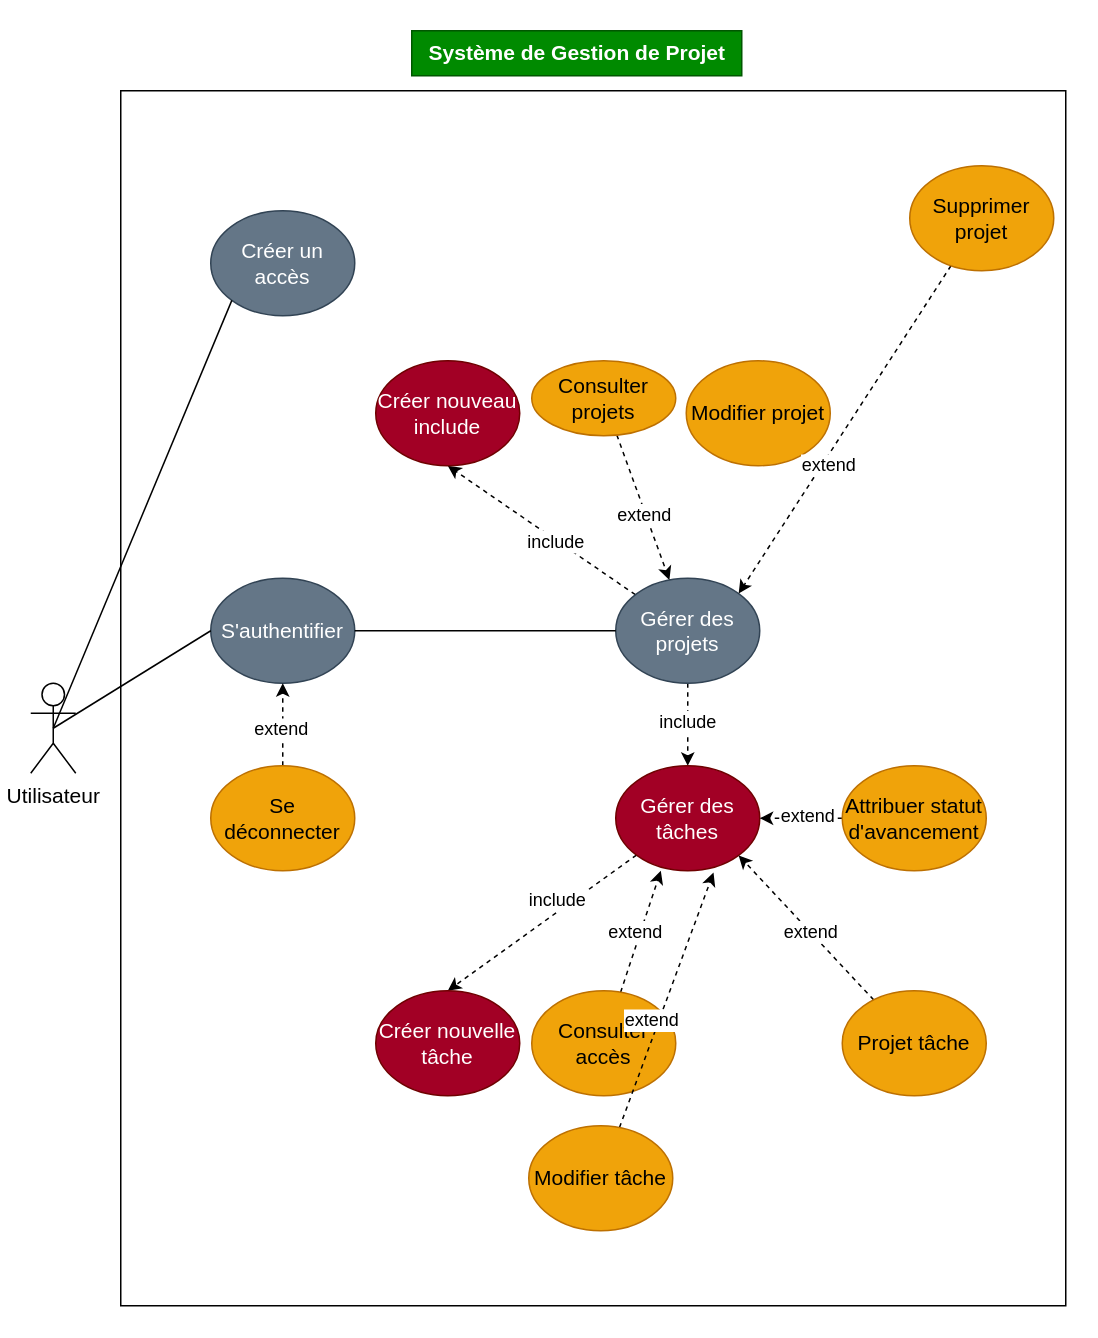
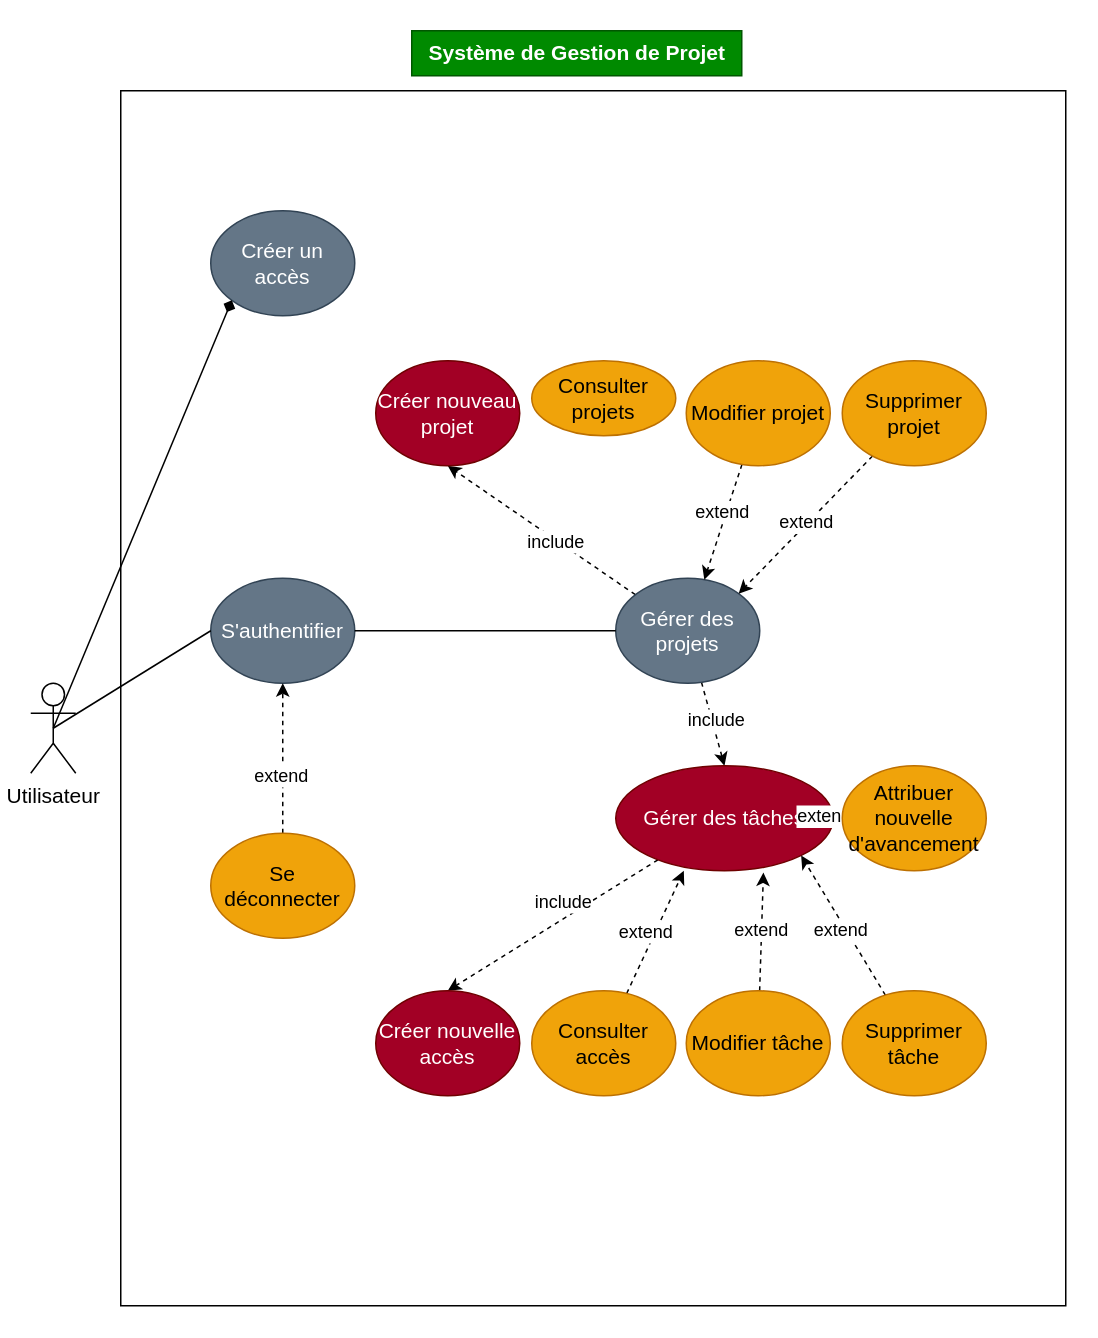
- <mxCell id="24" value="Supprimer projet" style="ellipse;whiteSpace=wrap;html=1;fontSize=14;fillColor=#f0a30a;fontColor=#000000;strokeColor=#BD7000;" vertex="1" parent="1"><mxGeometry x="606" y="110" width="96" height="70" as="geometry" /></mxCell>
+ <mxCell id="24" value="Supprimer projet" style="ellipse;whiteSpace=wrap;html=1;fontSize=14;fillColor=#f0a30a;fontColor=#000000;strokeColor=#BD7000;" vertex="1" parent="1"><mxGeometry x="561" y="240" width="96" height="70" as="geometry" /></mxCell>
- <mxCell id="41" value="" style="endArrow=none;html=1;fontSize=14;exitX=0.5;exitY=0.5;exitDx=0;exitDy=0;exitPerimeter=0;entryX=0;entryY=1;entryDx=0;entryDy=0;" edge="1" parent="1" source="4" target="6"><mxGeometry width="50" height="50" relative="1" as="geometry"><mxPoint x="380" y="570" as="sourcePoint" /><mxPoint x="430" y="520" as="targetPoint" /></mxGeometry></mxCell>
+ <mxCell id="41" value="" style="endArrow=diamond;html=1;fontSize=14;exitX=0.5;exitY=0.5;exitDx=0;exitDy=0;exitPerimeter=0;entryX=0;entryY=1;entryDx=0;entryDy=0;" edge="1" parent="1" source="4" target="6"><mxGeometry width="50" height="50" relative="1" as="geometry"><mxPoint x="380" y="570" as="sourcePoint" /><mxPoint x="430" y="520" as="targetPoint" /></mxGeometry></mxCell>
- <mxCell id="15" value="Créer nouveau include" style="ellipse;whiteSpace=wrap;html=1;fontSize=14;fillColor=#a20025;fontColor=#ffffff;strokeColor=#6F0000;" vertex="1" parent="1"><mxGeometry x="250" y="240" width="96" height="70" as="geometry" /></mxCell>
+ <mxCell id="15" value="Créer nouveau projet" style="ellipse;whiteSpace=wrap;html=1;fontSize=14;fillColor=#a20025;fontColor=#ffffff;strokeColor=#6F0000;" vertex="1" parent="1"><mxGeometry x="250" y="240" width="96" height="70" as="geometry" /></mxCell>
- <mxCell id="16" style="edgeStyle=none;html=1;dashed=1;fontSize=12;" edge="1" parent="1" source="18" target="14"><mxGeometry relative="1" as="geometry" /></mxCell>
- <mxCell id="17" value="extend" style="edgeLabel;html=1;align=center;verticalAlign=middle;resizable=0;points=[];fontSize=12;" vertex="1" connectable="0" parent="16"><mxGeometry x="0.264" y="1" relative="1" as="geometry"><mxPoint x="-5" y="-8" as="offset" /></mxGeometry></mxCell>
+ <mxCell id="19" style="edgeStyle=none;html=1;dashed=1;fontSize=12;" edge="1" parent="1" source="21" target="14"><mxGeometry relative="1" as="geometry" /></mxCell>
+ <mxCell id="20" value="extend" style="edgeLabel;html=1;align=center;verticalAlign=middle;resizable=0;points=[];fontSize=12;" vertex="1" connectable="0" parent="19"><mxGeometry x="0.34" y="-1" relative="1" as="geometry"><mxPoint x="4" y="-20" as="offset" /></mxGeometry></mxCell>
- <mxCell id="9" value="Se déconnecter" style="ellipse;whiteSpace=wrap;html=1;fontSize=14;fillColor=#f0a30a;fontColor=#000000;strokeColor=#BD7000;" vertex="1" parent="1"><mxGeometry x="140" y="510" width="96" height="70" as="geometry" /></mxCell>
+ <mxCell id="9" value="Se déconnecter" style="ellipse;whiteSpace=wrap;html=1;fontSize=14;fillColor=#f0a30a;fontColor=#000000;strokeColor=#BD7000;" vertex="1" parent="1"><mxGeometry x="140" y="555" width="96" height="70" as="geometry" /></mxCell>
- <mxCell id="27" value="Gérer des tâches" style="ellipse;whiteSpace=wrap;html=1;fontSize=14;fillColor=#a20025;fontColor=#ffffff;strokeColor=#6F0000;" vertex="1" parent="1"><mxGeometry x="410" y="510" width="96" height="70" as="geometry" /></mxCell>
+ <mxCell id="27" value="Gérer des tâches" style="ellipse;whiteSpace=wrap;html=1;fontSize=14;fillColor=#a20025;fontColor=#ffffff;strokeColor=#6F0000;" vertex="1" parent="1"><mxGeometry x="410" y="510" width="145" height="70" as="geometry" /></mxCell>
- <mxCell id="40" value="Attribuer statut d'avancement" style="ellipse;whiteSpace=wrap;html=1;fontSize=14;fillColor=#f0a30a;fontColor=#000000;strokeColor=#BD7000;" vertex="1" parent="1"><mxGeometry x="561" y="510" width="96" height="70" as="geometry" /></mxCell>
+ <mxCell id="40" value="Attribuer nouvelle d'avancement" style="ellipse;whiteSpace=wrap;html=1;fontSize=14;fillColor=#f0a30a;fontColor=#000000;strokeColor=#BD7000;" vertex="1" parent="1"><mxGeometry x="561" y="510" width="96" height="70" as="geometry" /></mxCell>
- <mxCell id="28" value="Créer nouvelle tâche" style="ellipse;whiteSpace=wrap;html=1;fontSize=14;fillColor=#a20025;fontColor=#ffffff;strokeColor=#6F0000;" vertex="1" parent="1"><mxGeometry x="250" y="660" width="96" height="70" as="geometry" /></mxCell>
+ <mxCell id="28" value="Créer nouvelle accès" style="ellipse;whiteSpace=wrap;html=1;fontSize=14;fillColor=#a20025;fontColor=#ffffff;strokeColor=#6F0000;" vertex="1" parent="1"><mxGeometry x="250" y="660" width="96" height="70" as="geometry" /></mxCell>
- <mxCell id="37" value="Projet tâche" style="ellipse;whiteSpace=wrap;html=1;fontSize=14;fillColor=#f0a30a;fontColor=#000000;strokeColor=#BD7000;" vertex="1" parent="1"><mxGeometry x="561" y="660" width="96" height="70" as="geometry" /></mxCell>
+ <mxCell id="37" value="Supprimer tâche" style="ellipse;whiteSpace=wrap;html=1;fontSize=14;fillColor=#f0a30a;fontColor=#000000;strokeColor=#BD7000;" vertex="1" parent="1"><mxGeometry x="561" y="660" width="96" height="70" as="geometry" /></mxCell>
- <mxCell id="34" value="Modifier tâche" style="ellipse;whiteSpace=wrap;html=1;fontSize=14;fillColor=#f0a30a;fontColor=#000000;strokeColor=#BD7000;" vertex="1" parent="1"><mxGeometry x="352" y="750" width="96" height="70" as="geometry" /></mxCell>
+ <mxCell id="34" value="Modifier tâche" style="ellipse;whiteSpace=wrap;html=1;fontSize=14;fillColor=#f0a30a;fontColor=#000000;strokeColor=#BD7000;" vertex="1" parent="1"><mxGeometry x="457" y="660" width="96" height="70" as="geometry" /></mxCell>
